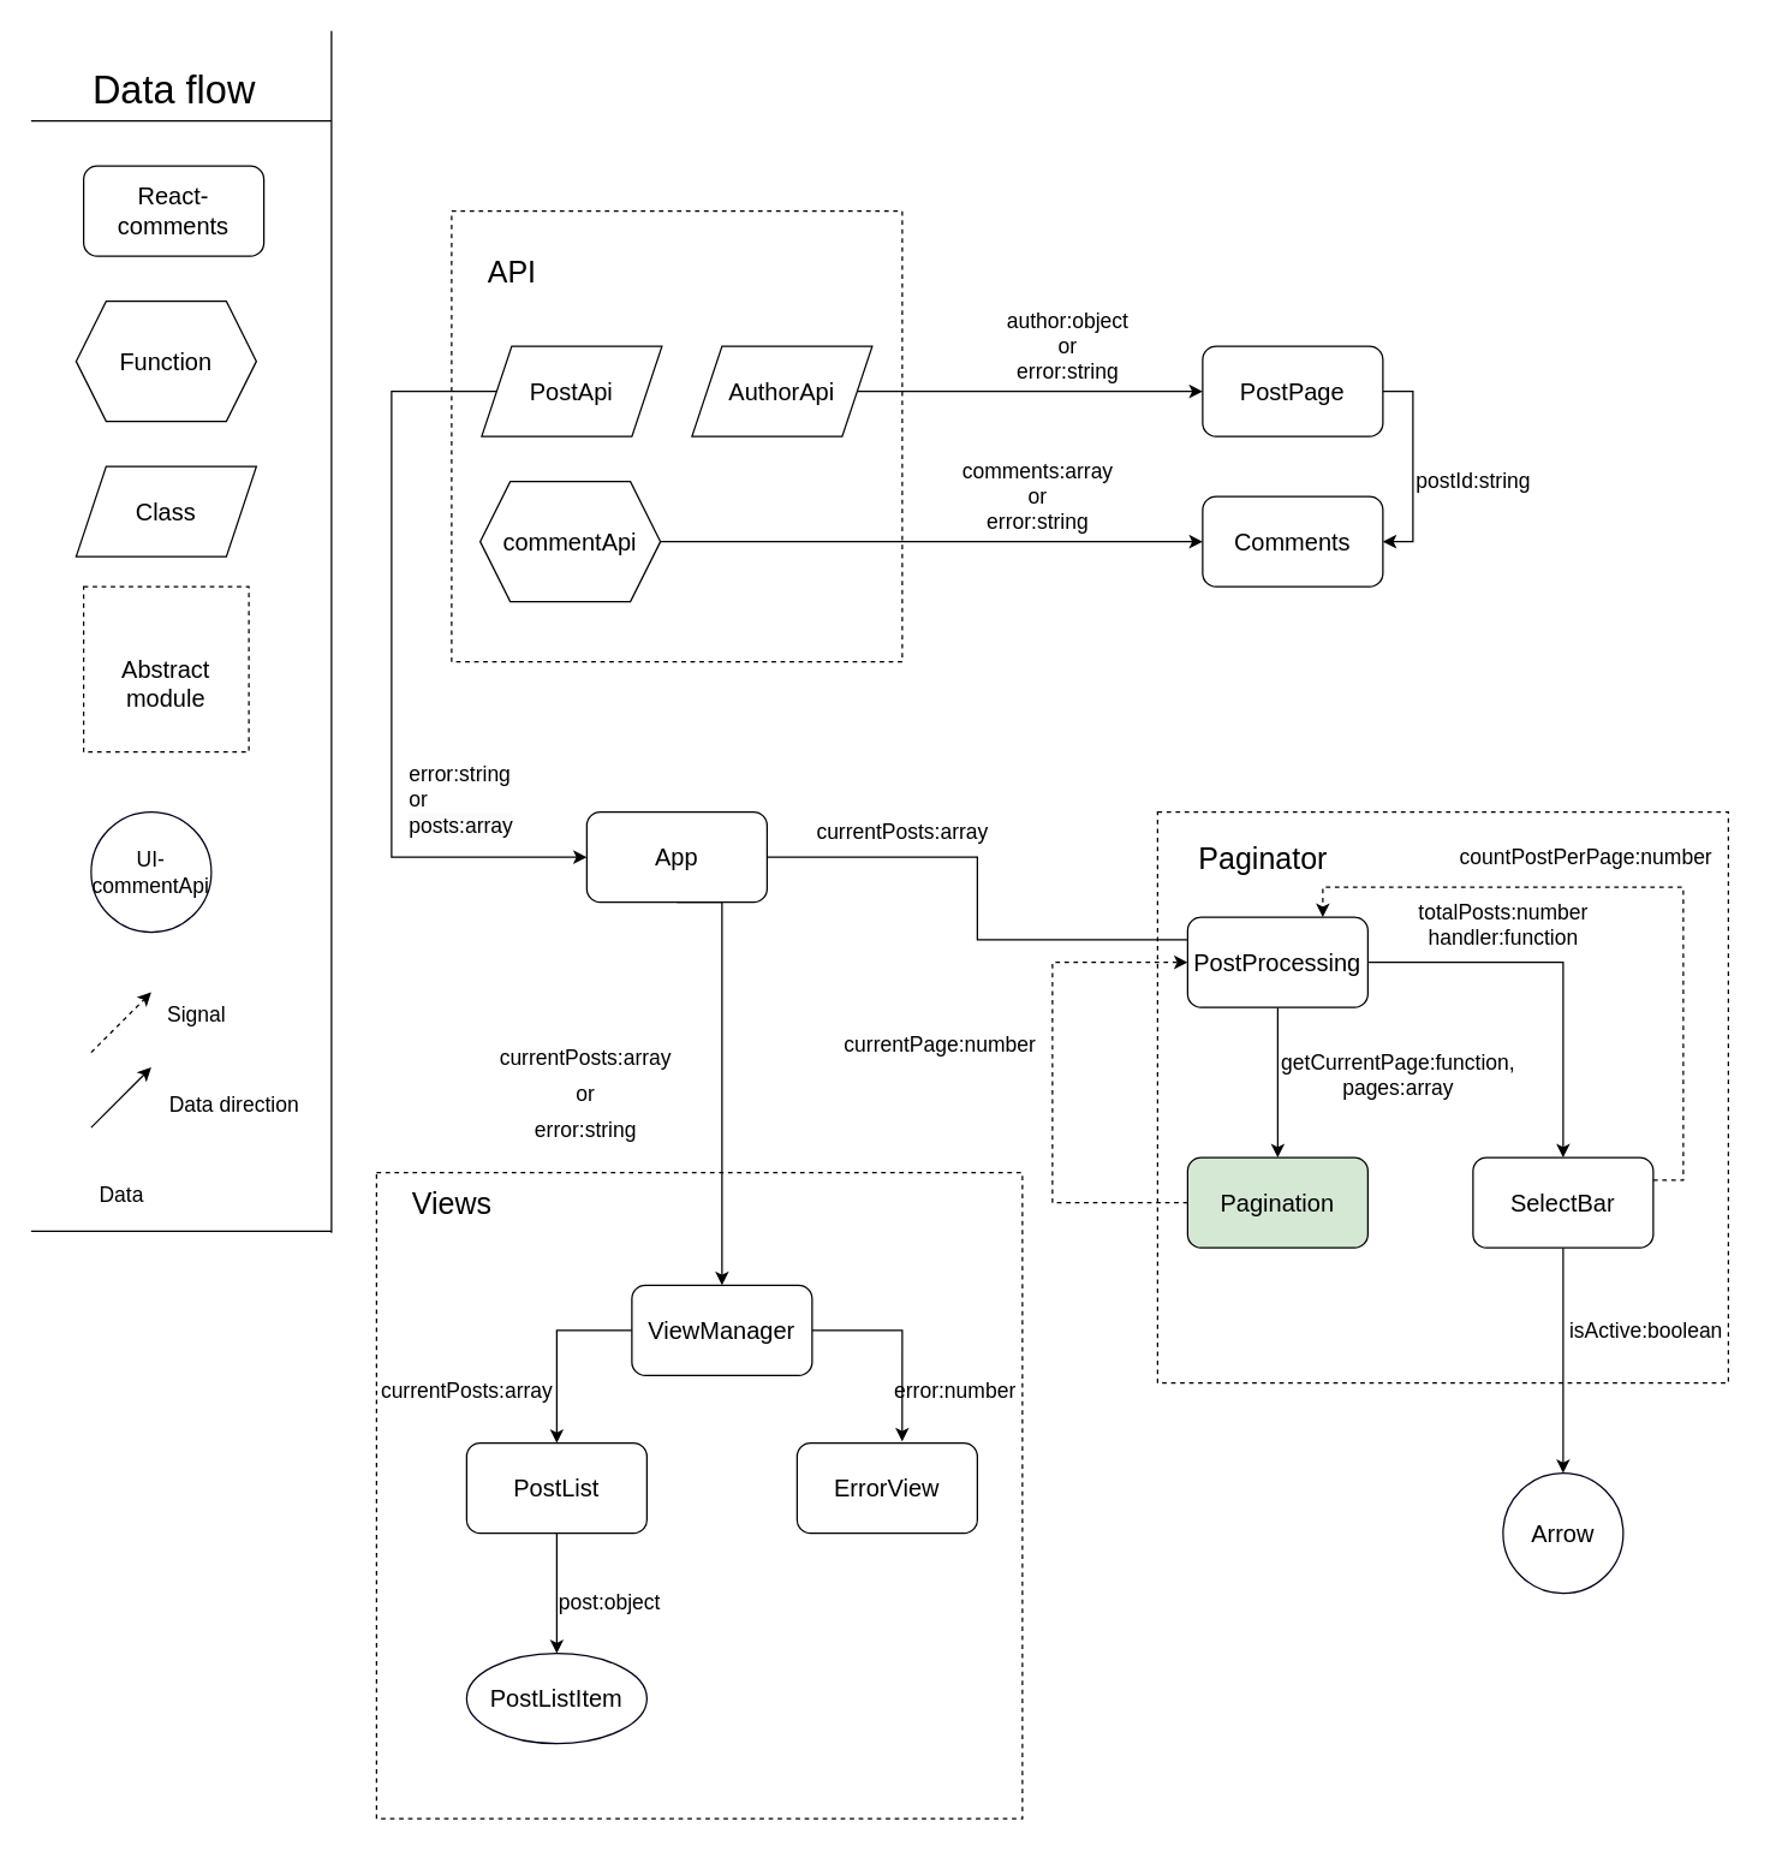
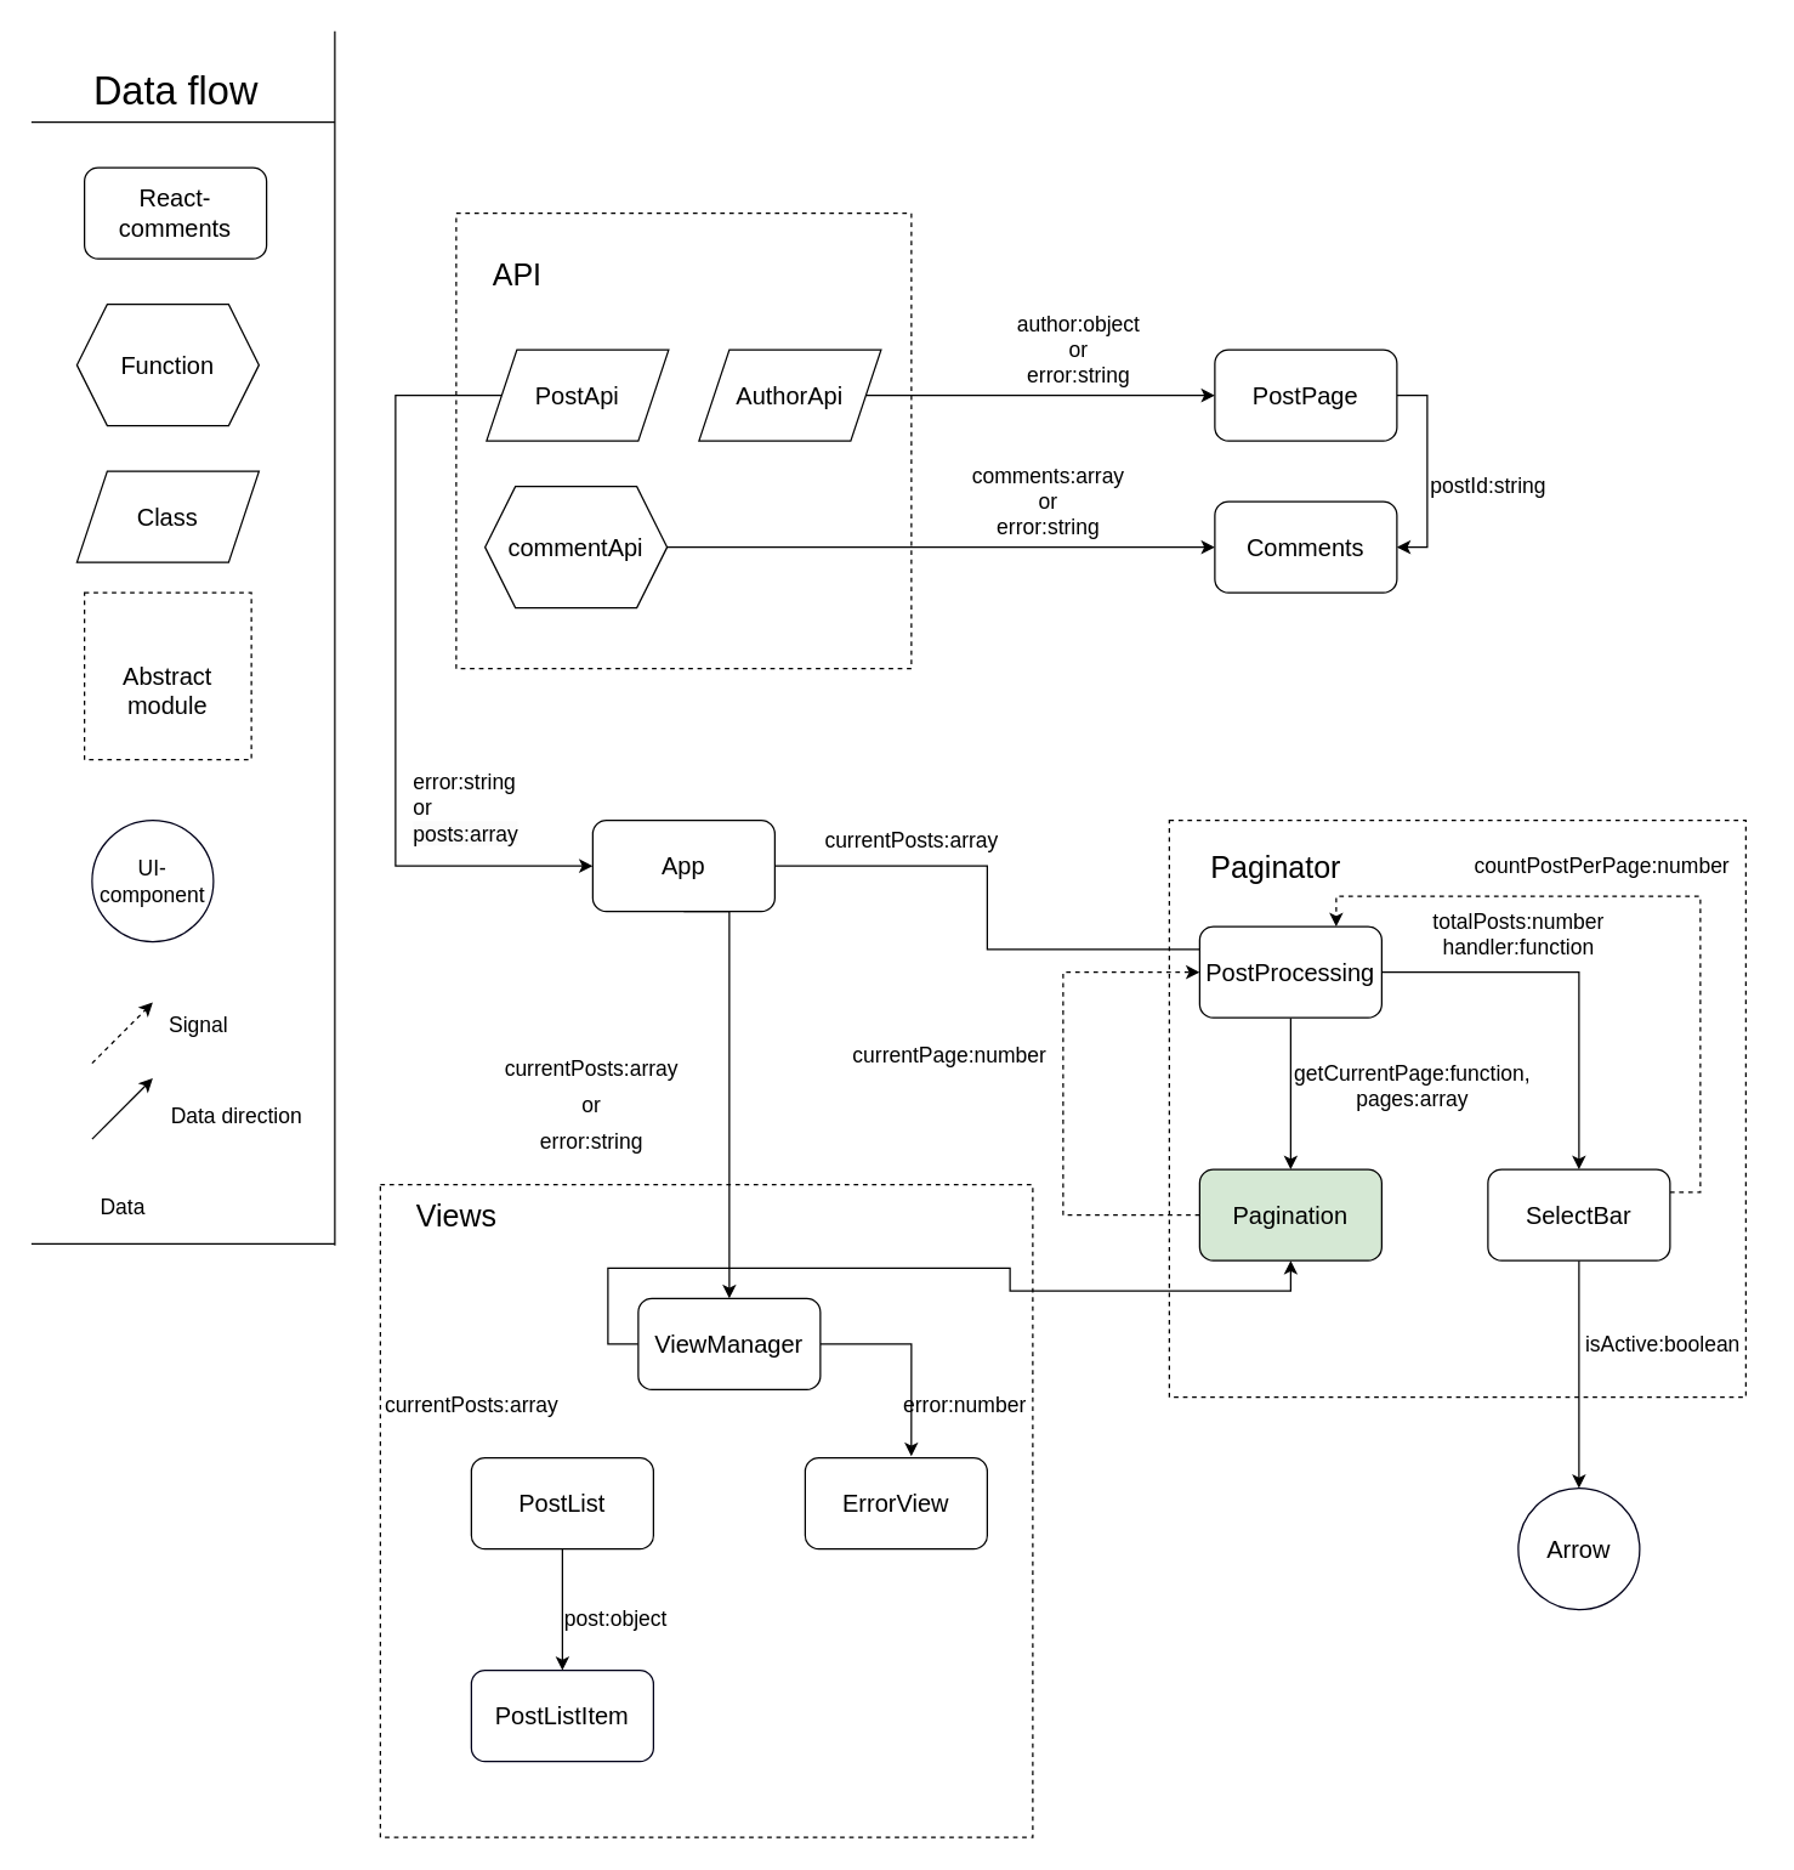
- <mxCell id="45" value="UI-commentApi" style="ellipse;whiteSpace=wrap;html=1;aspect=fixed;strokeColor=#000019;fontSize=14;" vertex="1" parent="1"><mxGeometry x="60" y="540" width="80" height="80" as="geometry" /></mxCell>
+ <mxCell id="45" value="UI-component" style="ellipse;whiteSpace=wrap;html=1;aspect=fixed;strokeColor=#000019;fontSize=14;" vertex="1" parent="1"><mxGeometry x="60" y="540" width="80" height="80" as="geometry" /></mxCell>
- <mxCell id="49" style="edgeStyle=orthogonalEdgeStyle;rounded=0;orthogonalLoop=1;jettySize=auto;html=1;exitX=0;exitY=0.5;exitDx=0;exitDy=0;entryX=0.5;entryY=0;entryDx=0;entryDy=0;fontSize=14;" edge="1" parent="1" source="51" target="54"><mxGeometry relative="1" as="geometry" /></mxCell>
+ <mxCell id="49" style="edgeStyle=orthogonalEdgeStyle;rounded=0;orthogonalLoop=1;jettySize=auto;html=1;exitX=0;exitY=0.5;exitDx=0;exitDy=0;fontSize=14;" edge="1" parent="1" source="51" target="27"><mxGeometry relative="1" as="geometry" /></mxCell>
- <mxCell id="58" value="&lt;font style=&quot;font-size: 16px;&quot;&gt;PostListItem&lt;/font&gt;" style="ellipse;whiteSpace=wrap;html=1;strokeColor=#000019;fontSize=14;" vertex="1" parent="1"><mxGeometry x="310" y="1100" width="120" height="60" as="geometry" /></mxCell>
+ <mxCell id="58" value="&lt;font style=&quot;font-size: 16px;&quot;&gt;PostListItem&lt;/font&gt;" style="whiteSpace=wrap;html=1;rounded=1;strokeColor=#000019;fontSize=14;" vertex="1" parent="1"><mxGeometry x="310" y="1100" width="120" height="60" as="geometry" /></mxCell>
